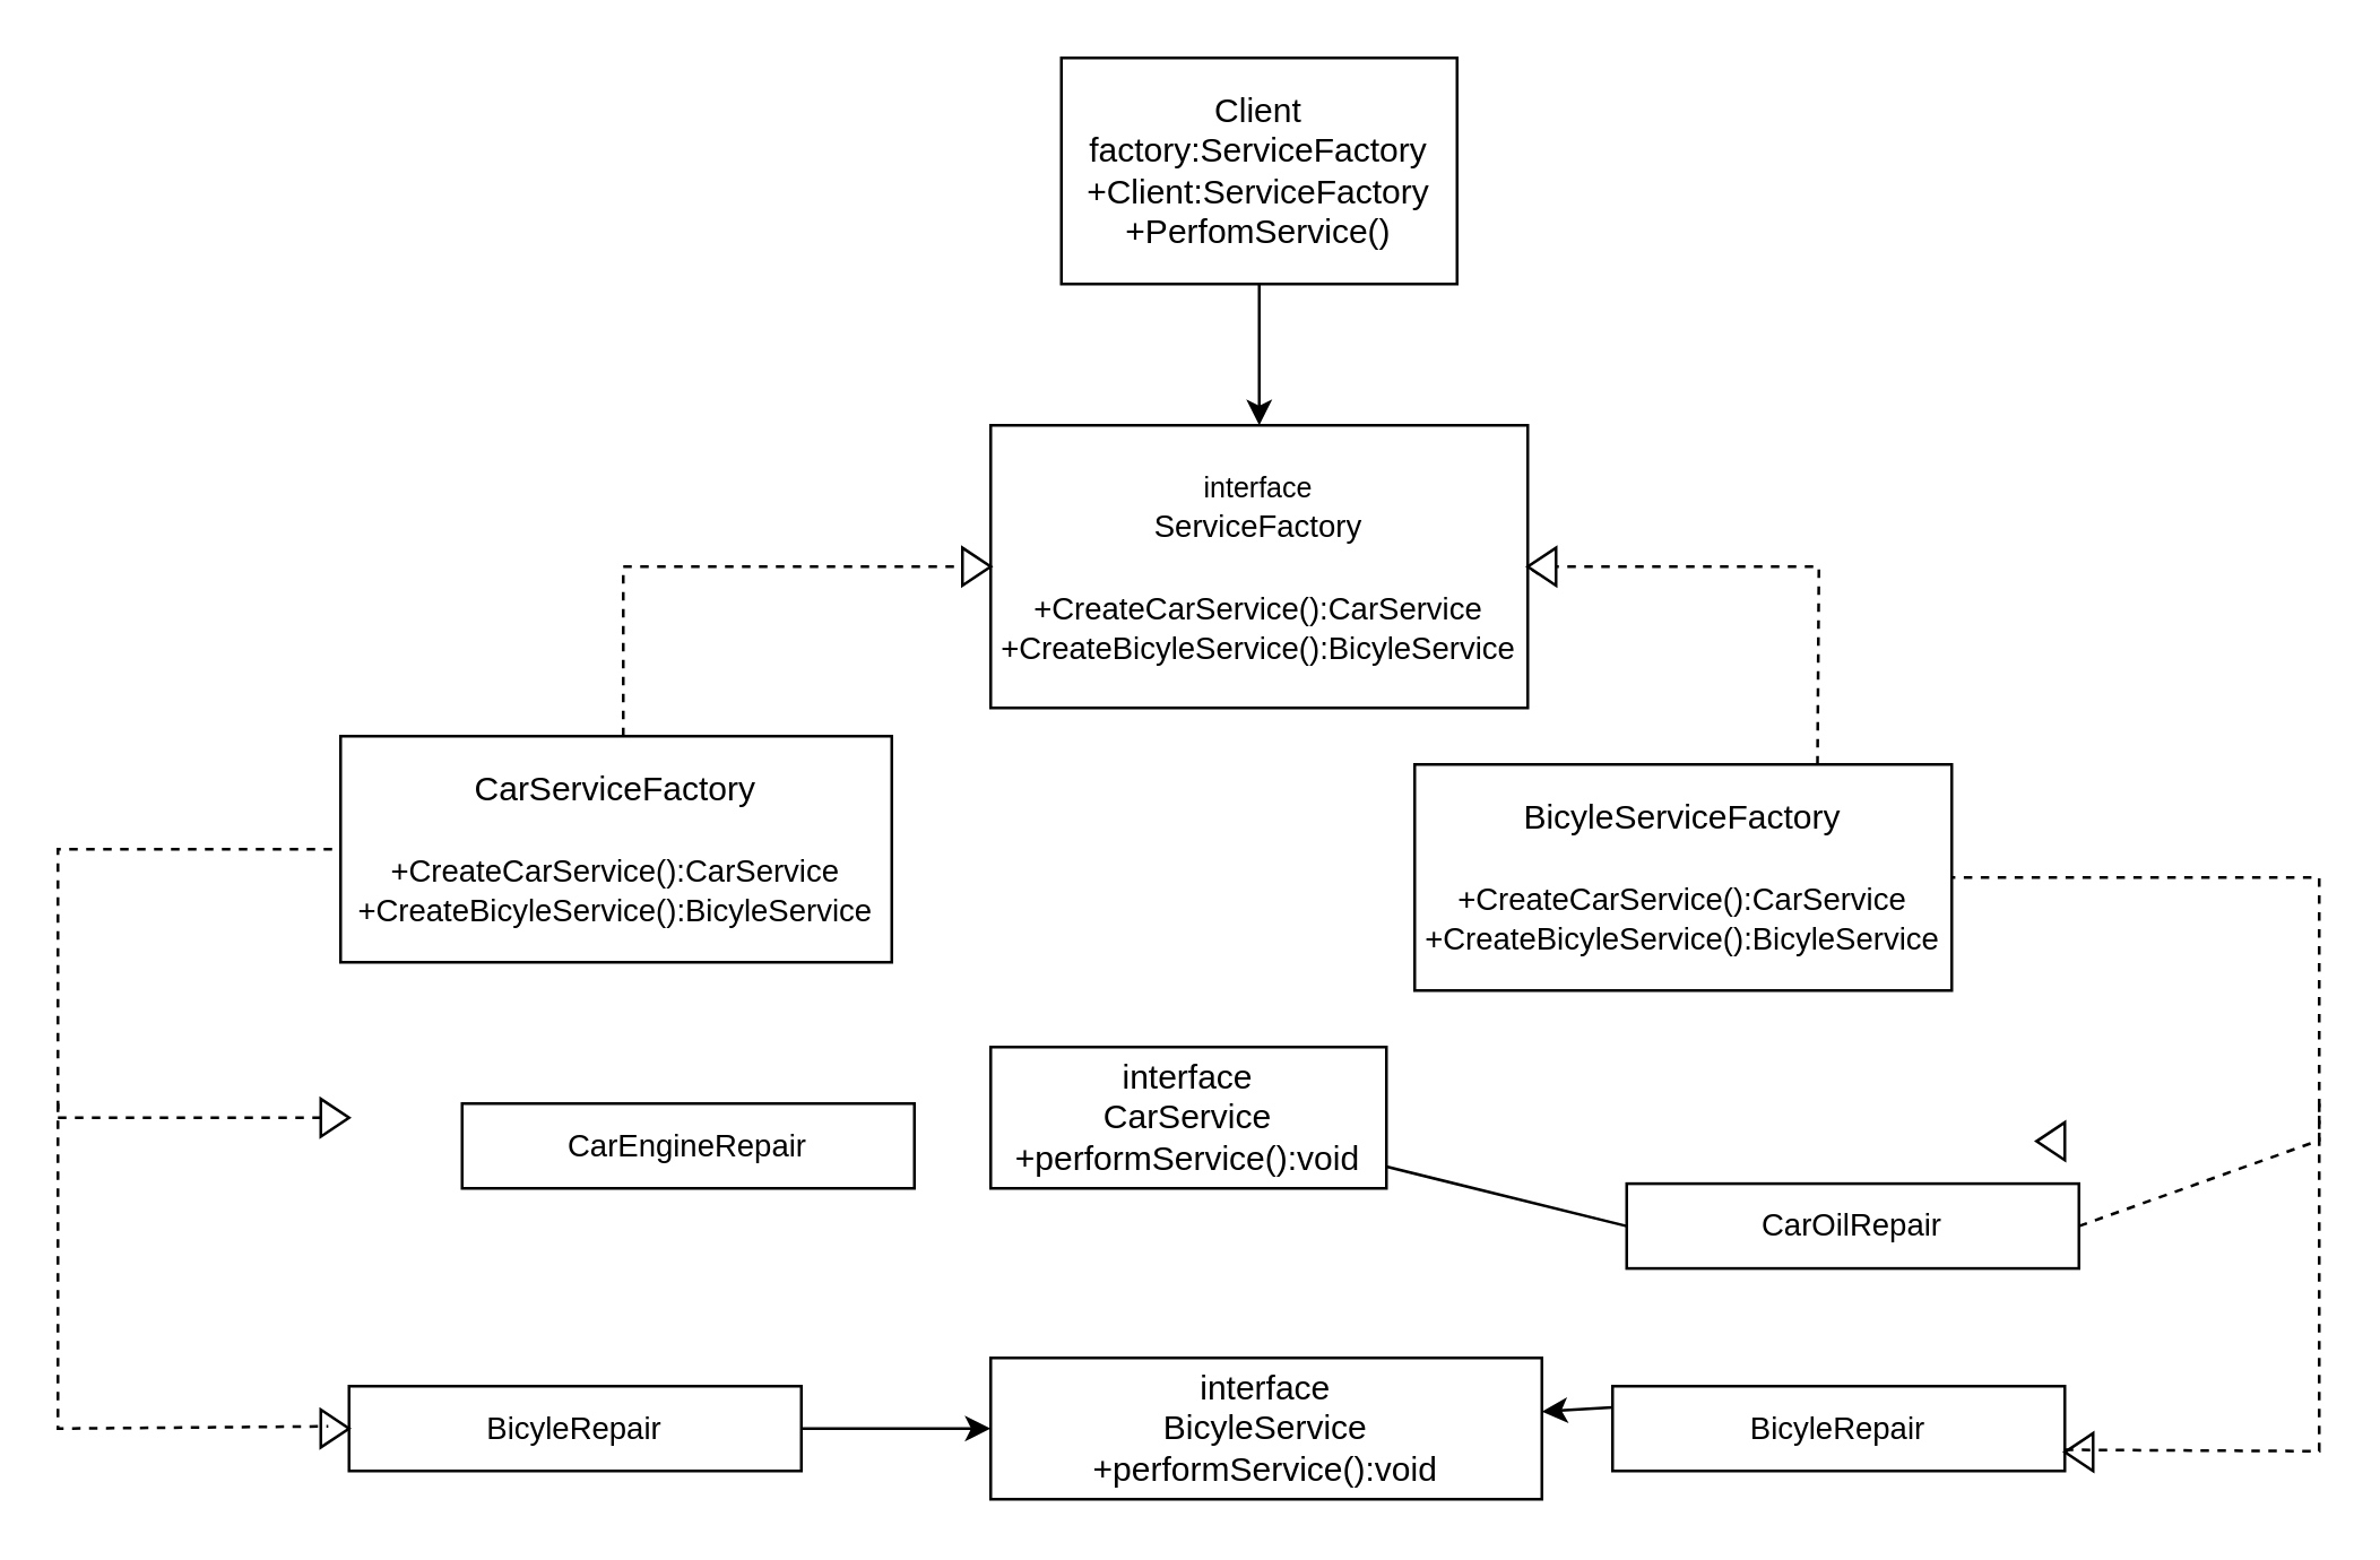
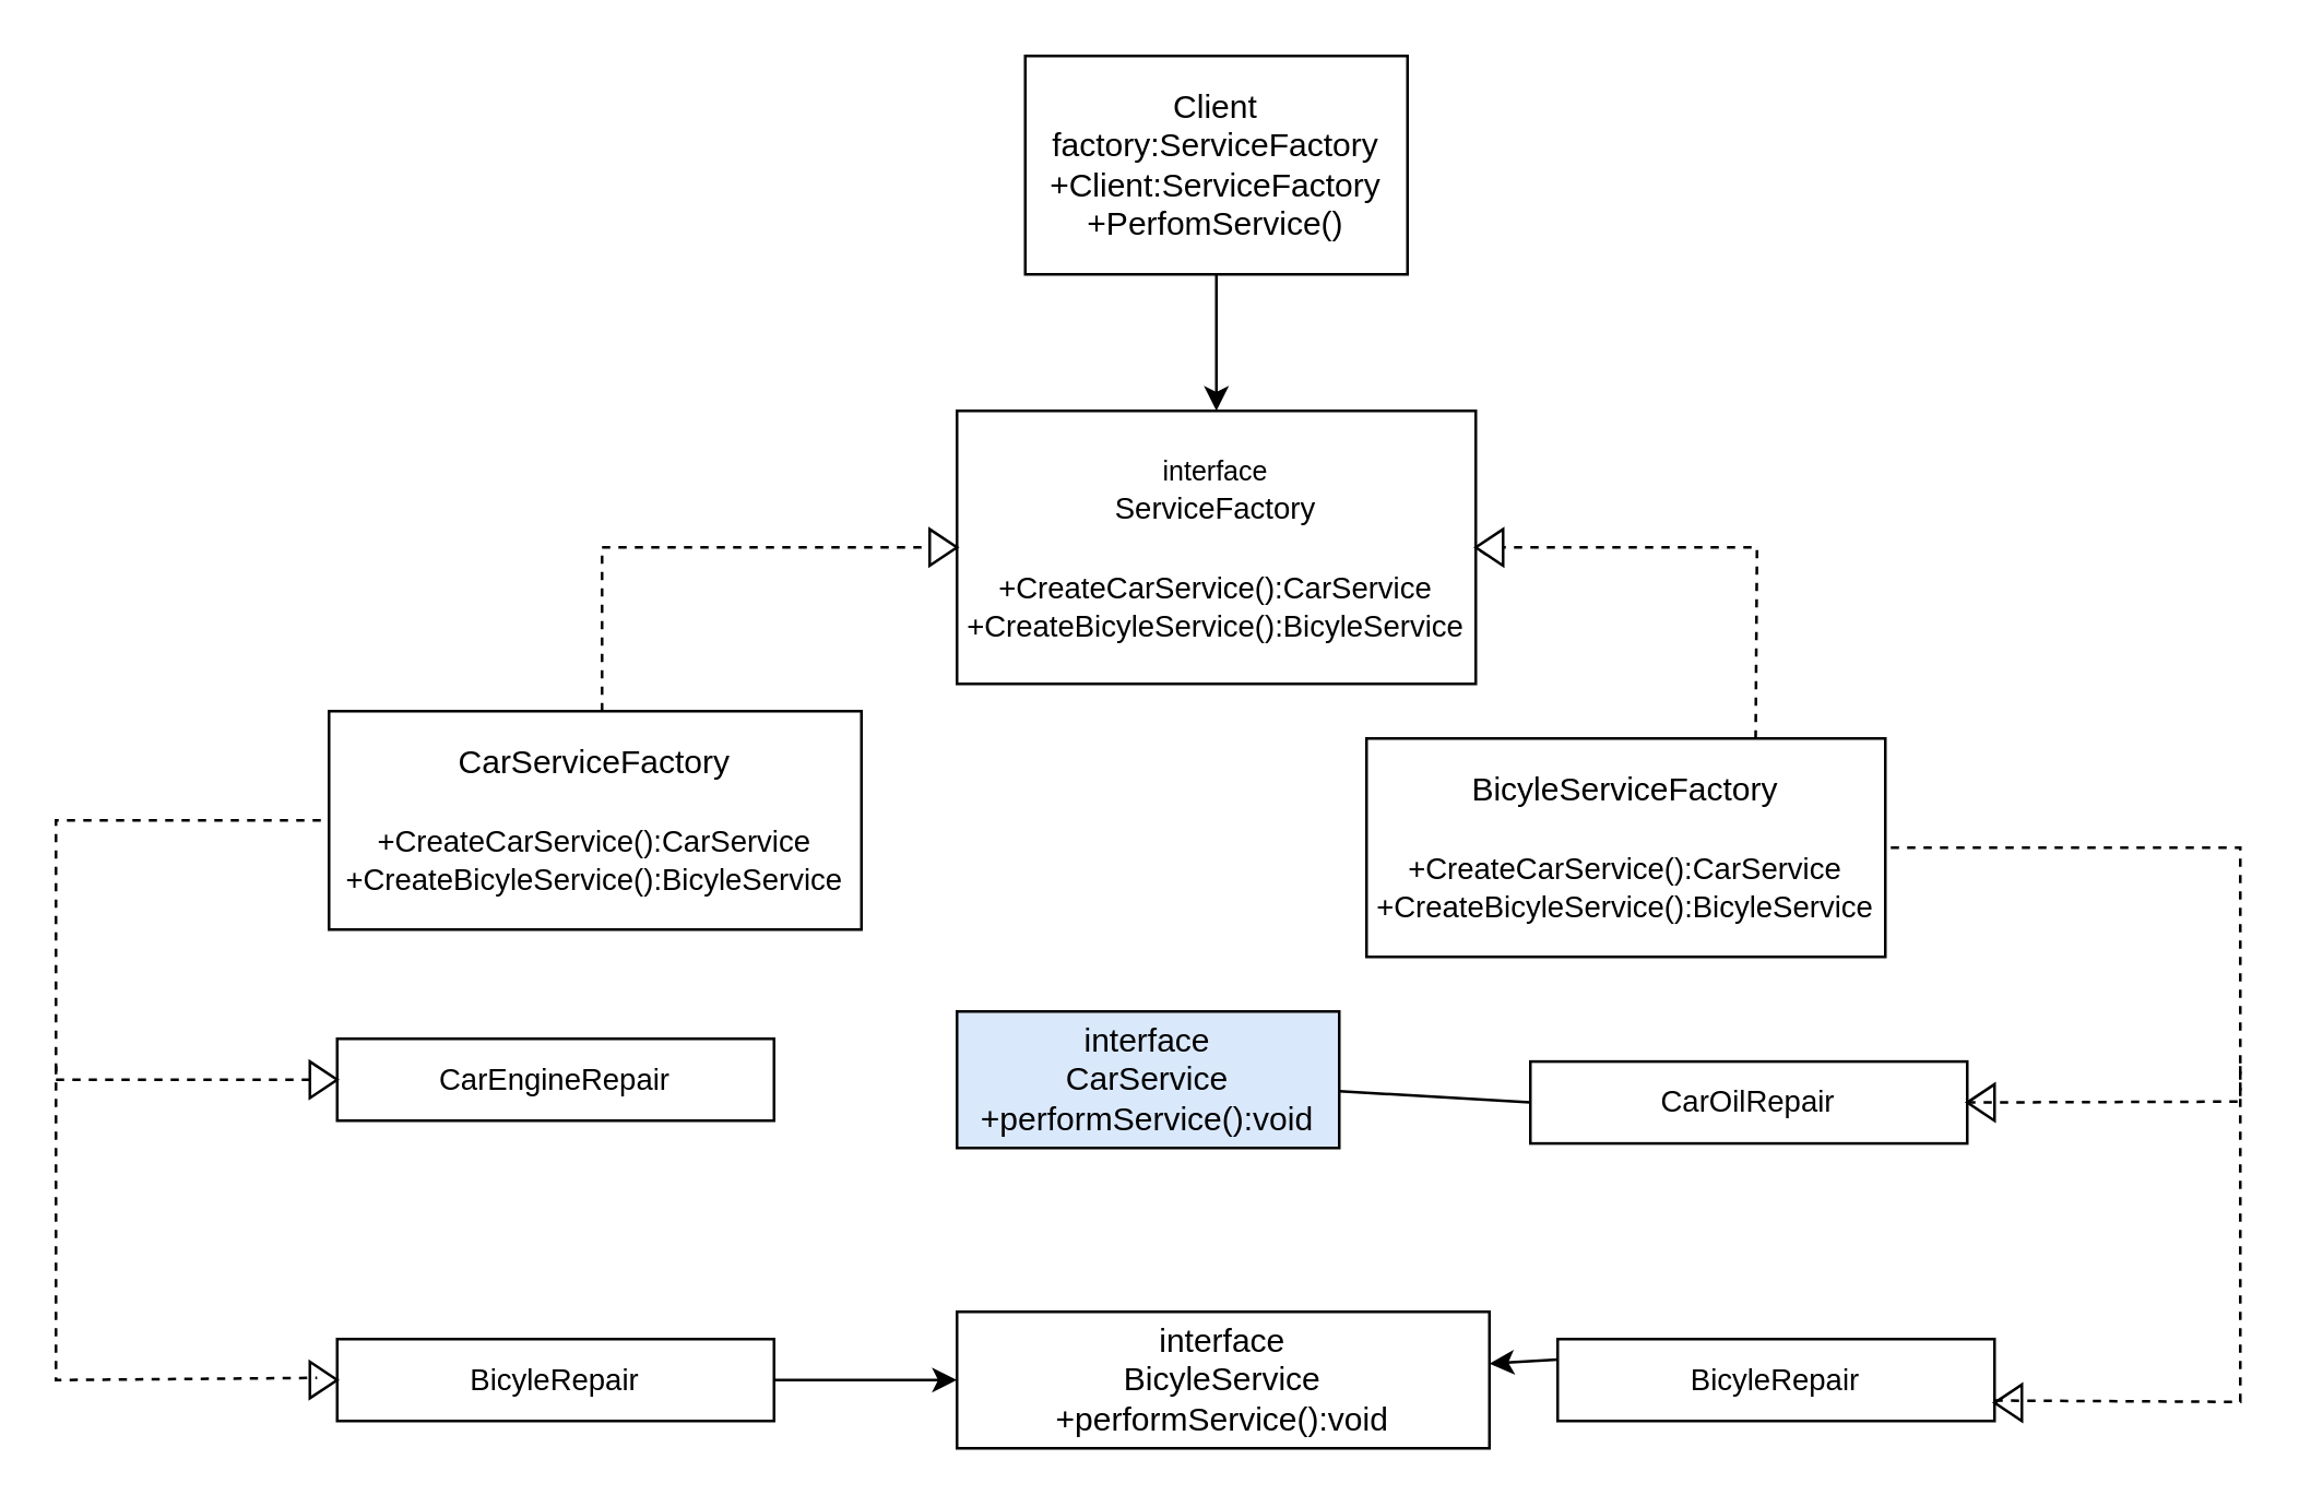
- <mxCell id="28" value="interface&lt;div&gt;CarService&lt;/div&gt;&lt;div&gt;+performService():void&lt;/div&gt;" style="rounded=0;whiteSpace=wrap;html=1;" vertex="1" parent="1"><mxGeometry x="350" y="370" width="140" height="50" as="geometry" /></mxCell>
+ <mxCell id="28" value="interface&lt;div&gt;CarService&lt;/div&gt;&lt;div&gt;+performService():void&lt;/div&gt;" style="rounded=0;whiteSpace=wrap;html=1;fillColor=#dae8fc;" vertex="1" parent="1"><mxGeometry x="350" y="370" width="140" height="50" as="geometry" /></mxCell>
- <mxCell id="2" value="&lt;span style=&quot;font-size: 11px;&quot;&gt;CarEngineRepair&lt;/span&gt;" style="rounded=0;whiteSpace=wrap;html=1;" parent="1" vertex="1"><mxGeometry x="163" y="390" width="160" height="30" as="geometry" /></mxCell>
+ <mxCell id="2" value="&lt;span style=&quot;font-size: 11px;&quot;&gt;CarEngineRepair&lt;/span&gt;" style="rounded=0;whiteSpace=wrap;html=1;" parent="1" vertex="1"><mxGeometry x="123" y="380" width="160" height="30" as="geometry" /></mxCell>
- <mxCell id="14" value="&lt;span style=&quot;font-size: 11px;&quot;&gt;CarOilRepair&lt;/span&gt;" style="rounded=0;whiteSpace=wrap;html=1;" vertex="1" parent="1"><mxGeometry x="575" y="418.34" width="160" height="30" as="geometry" /></mxCell>
+ <mxCell id="14" value="&lt;span style=&quot;font-size: 11px;&quot;&gt;CarOilRepair&lt;/span&gt;" style="rounded=0;whiteSpace=wrap;html=1;" vertex="1" parent="1"><mxGeometry x="560" y="388.34" width="160" height="30" as="geometry" /></mxCell>
